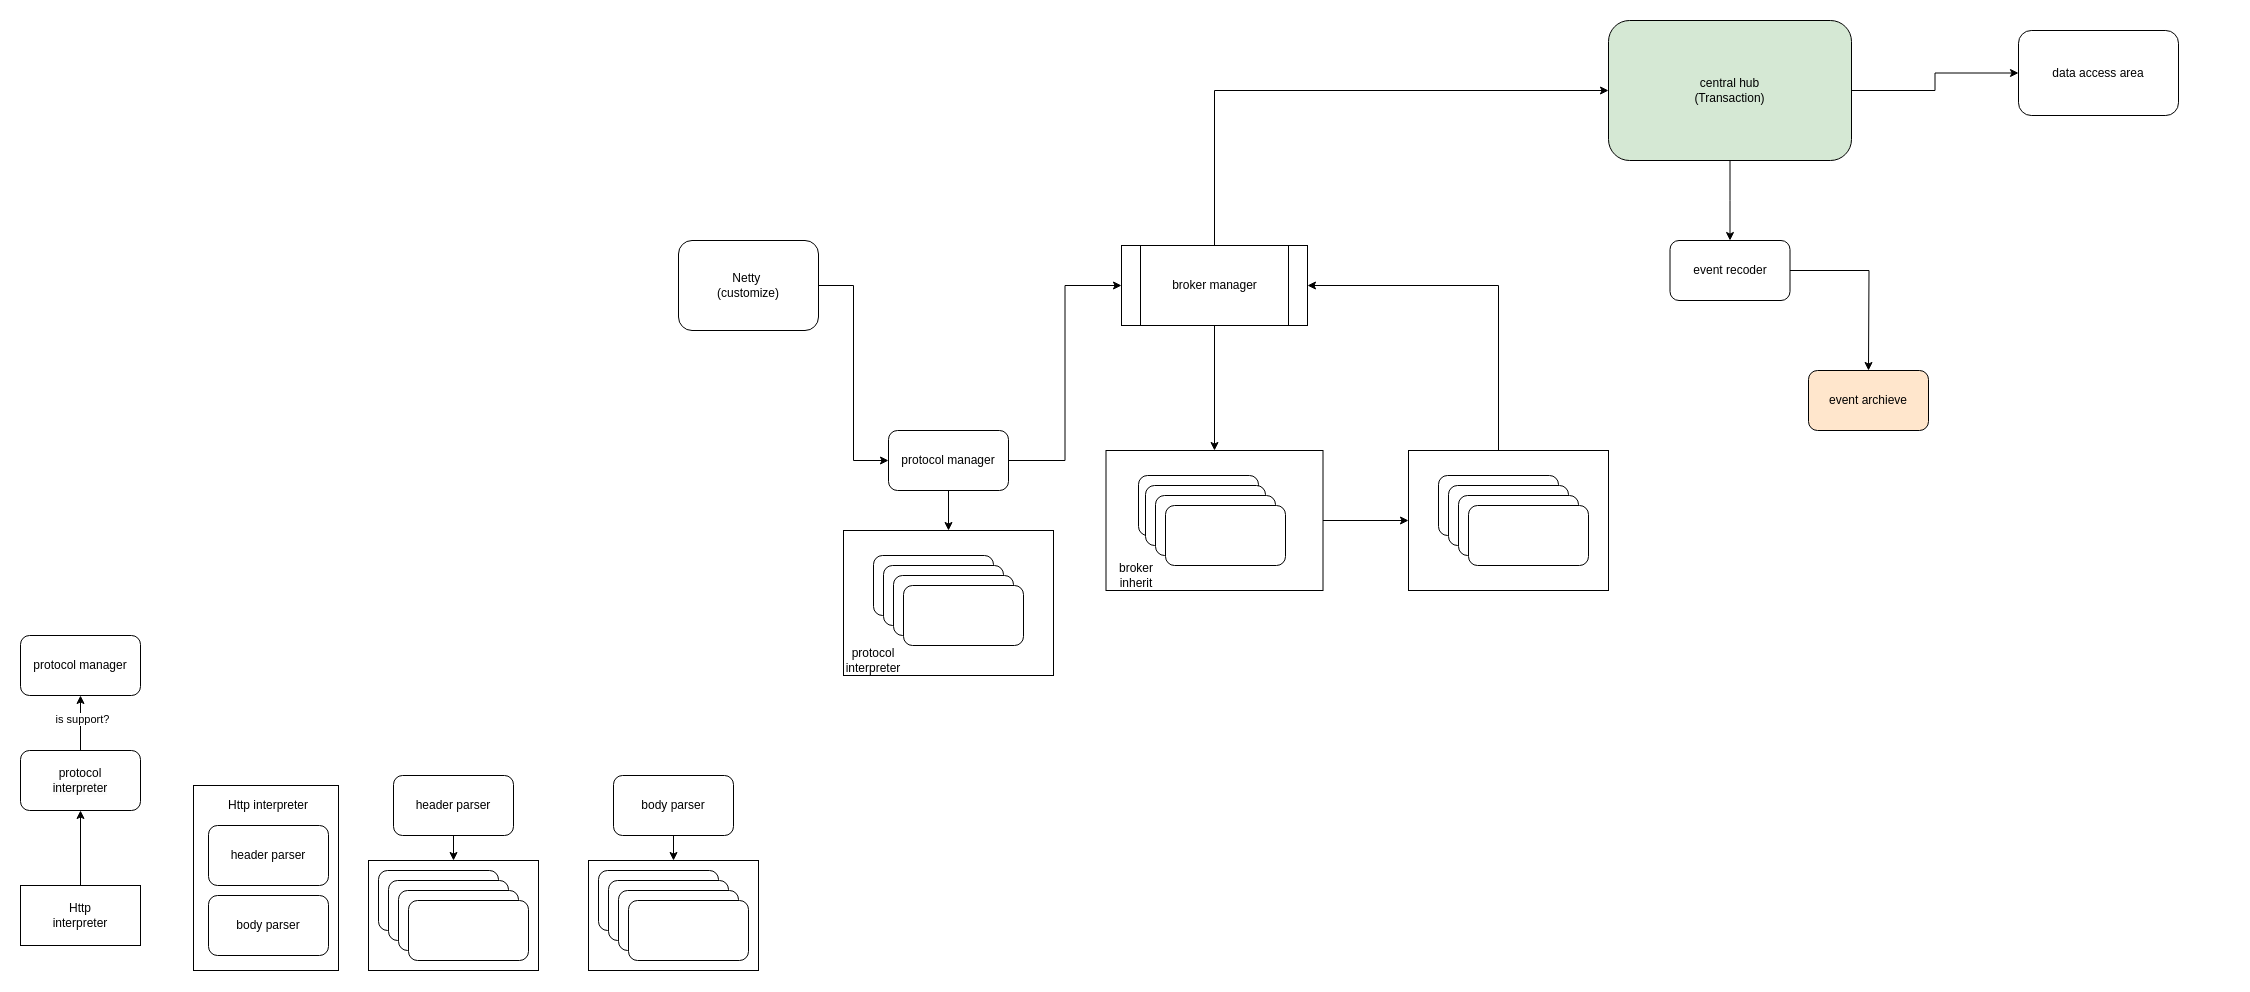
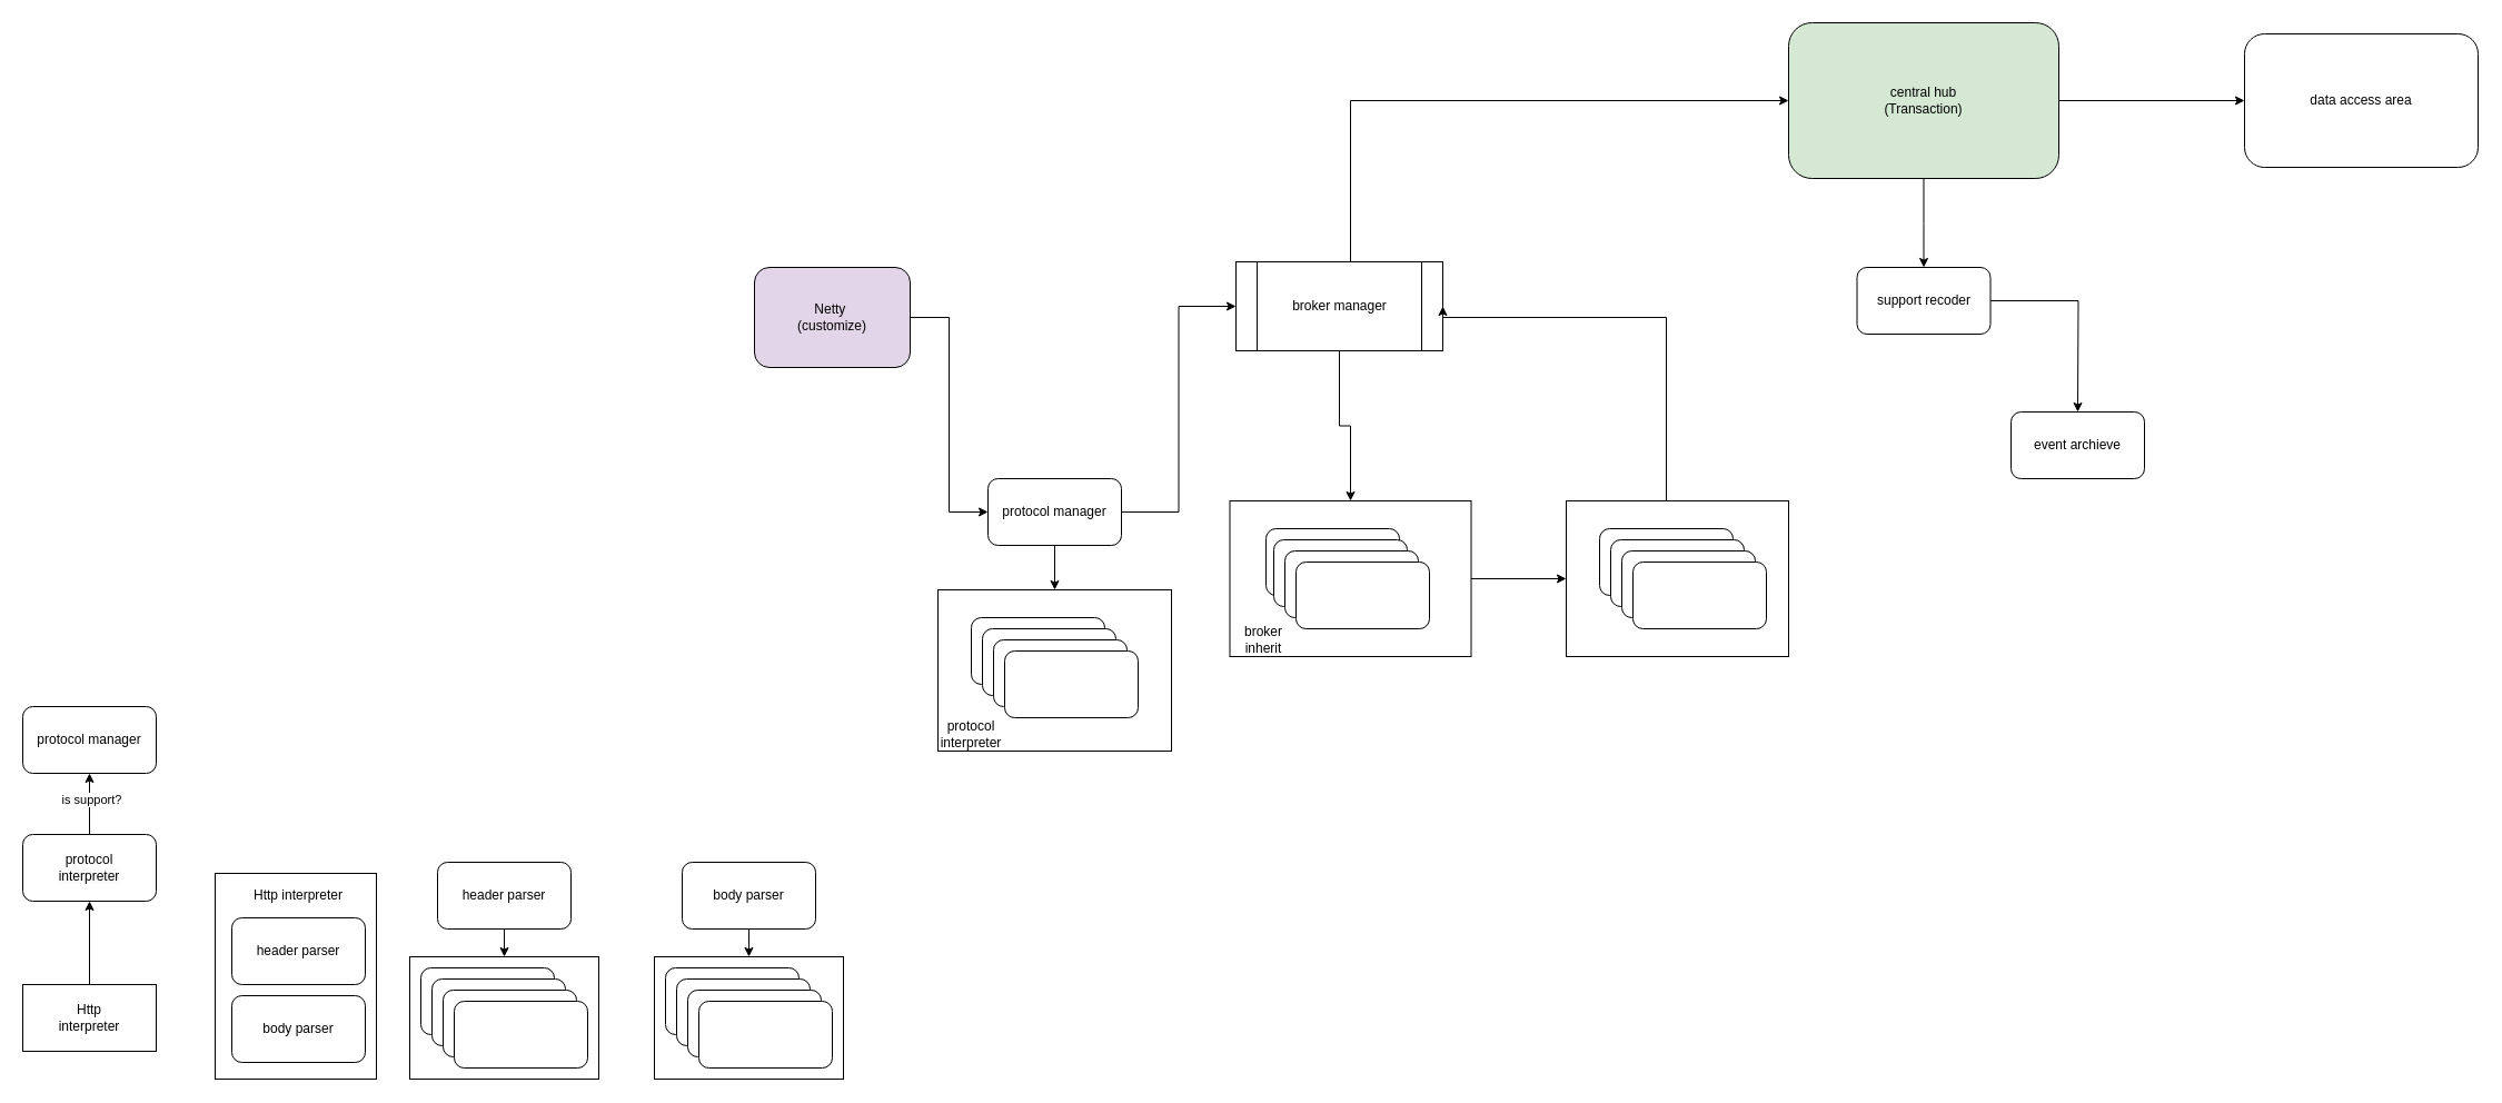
- <mxCell id="28" value="data access area" style="rounded=1;whiteSpace=wrap;html=1;" vertex="1" parent="1"><mxGeometry x="2018" y="30" width="160" height="85" as="geometry" /></mxCell>
+ <mxCell id="28" value="data access area" style="rounded=1;whiteSpace=wrap;html=1;" vertex="1" parent="1"><mxGeometry x="2018" y="30" width="210" height="120" as="geometry" /></mxCell>
- <mxCell id="30" value="event recoder" style="rounded=1;whiteSpace=wrap;html=1;" vertex="1" parent="1"><mxGeometry x="1669.5" y="240" width="120" height="60" as="geometry" /></mxCell>
+ <mxCell id="30" value="support recoder" style="rounded=1;whiteSpace=wrap;html=1;" vertex="1" parent="1"><mxGeometry x="1669.5" y="240" width="120" height="60" as="geometry" /></mxCell>
- <mxCell id="7" value="Netty&amp;nbsp;&lt;div&gt;(customize)&lt;/div&gt;" style="rounded=1;whiteSpace=wrap;html=1;" vertex="1" parent="1"><mxGeometry x="678" y="240" width="140" height="90" as="geometry" /></mxCell>
+ <mxCell id="7" value="Netty&amp;nbsp;&lt;div&gt;(customize)&lt;/div&gt;" style="rounded=1;whiteSpace=wrap;html=1;fillColor=#e1d5e7;" vertex="1" parent="1"><mxGeometry x="678" y="240" width="140" height="90" as="geometry" /></mxCell>
- <mxCell id="13" value="broker manager" style="shape=process;whiteSpace=wrap;html=1;backgroundOutline=1;" vertex="1" parent="1"><mxGeometry x="1121" y="245" width="186" height="80" as="geometry" /></mxCell>
+ <mxCell id="13" value="broker manager" style="shape=process;whiteSpace=wrap;html=1;backgroundOutline=1;" vertex="1" parent="1"><mxGeometry x="1111" y="235" width="186" height="80" as="geometry" /></mxCell>
- <mxCell id="31" value="event archieve" style="rounded=1;whiteSpace=wrap;html=1;fillColor=#ffe6cc;" vertex="1" parent="1"><mxGeometry x="1808" y="370" width="120" height="60" as="geometry" /></mxCell>
+ <mxCell id="31" value="event archieve" style="rounded=1;whiteSpace=wrap;html=1;" vertex="1" parent="1"><mxGeometry x="1808" y="370" width="120" height="60" as="geometry" /></mxCell>
